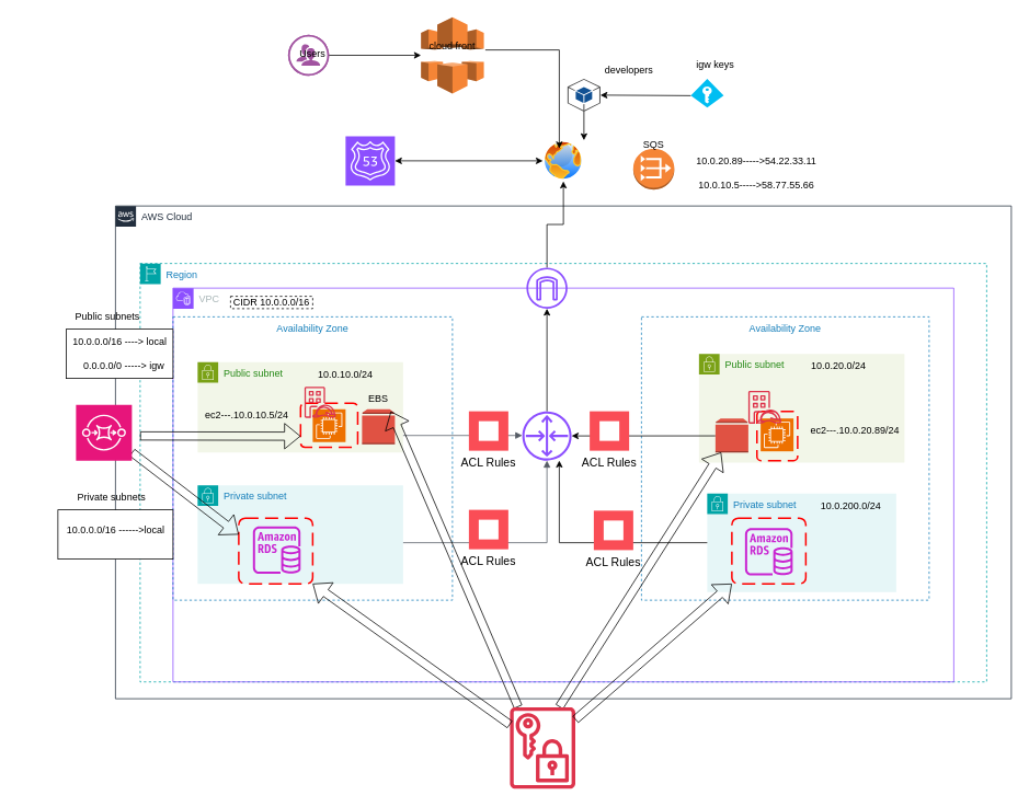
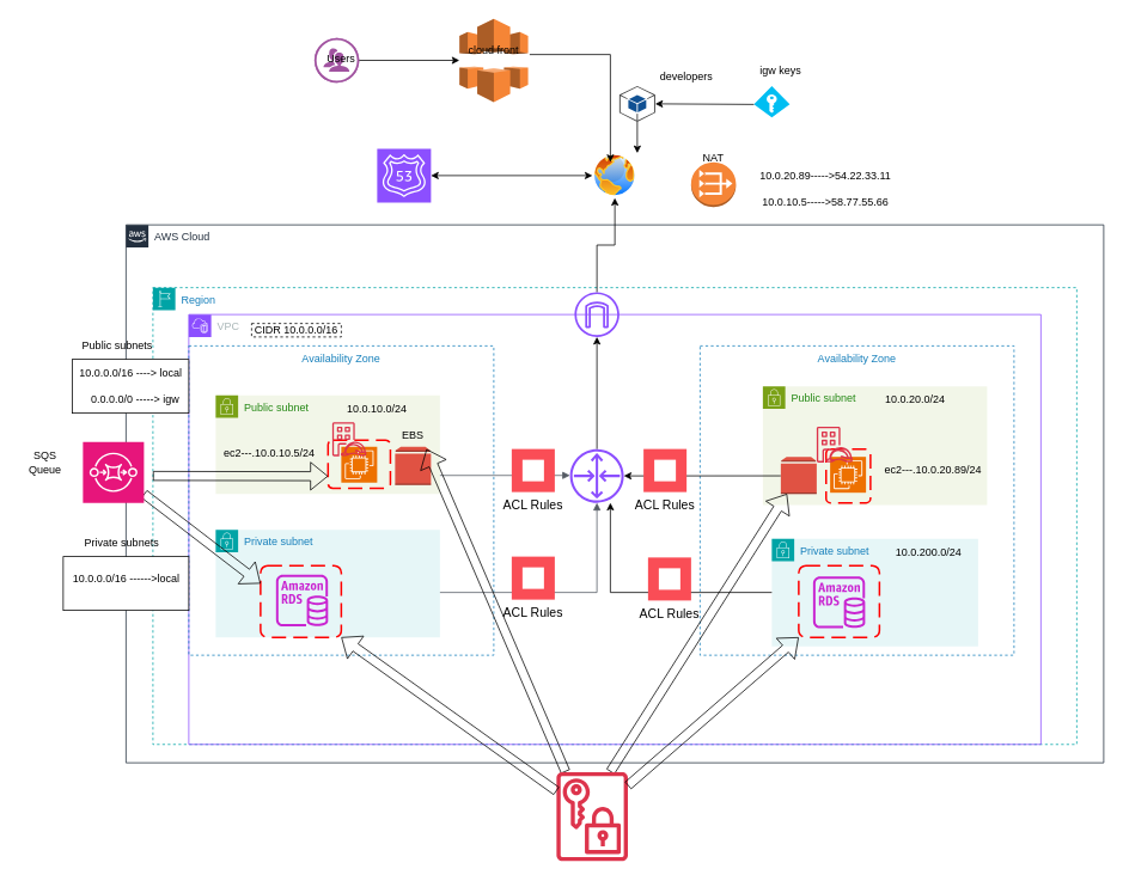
- <mxCell id="55" value="SQS" style="text;html=1;whiteSpace=wrap;strokeColor=none;fillColor=none;align=center;verticalAlign=middle;rounded=0;" parent="1" vertex="1"><mxGeometry x="765" y="160" width="60" height="30" as="geometry" /></mxCell>
+ <mxCell id="55" value="NAT" style="text;html=1;whiteSpace=wrap;strokeColor=none;fillColor=none;align=center;verticalAlign=middle;rounded=0;" parent="1" vertex="1"><mxGeometry x="765" y="160" width="60" height="30" as="geometry" /></mxCell>
+ <mxCell id="78" value="SQS Queue" style="text;html=1;whiteSpace=wrap;strokeColor=none;fillColor=none;align=center;verticalAlign=middle;rounded=0;" vertex="1" parent="1"><mxGeometry x="20" y="500" width="60" height="30" as="geometry" /></mxCell>
